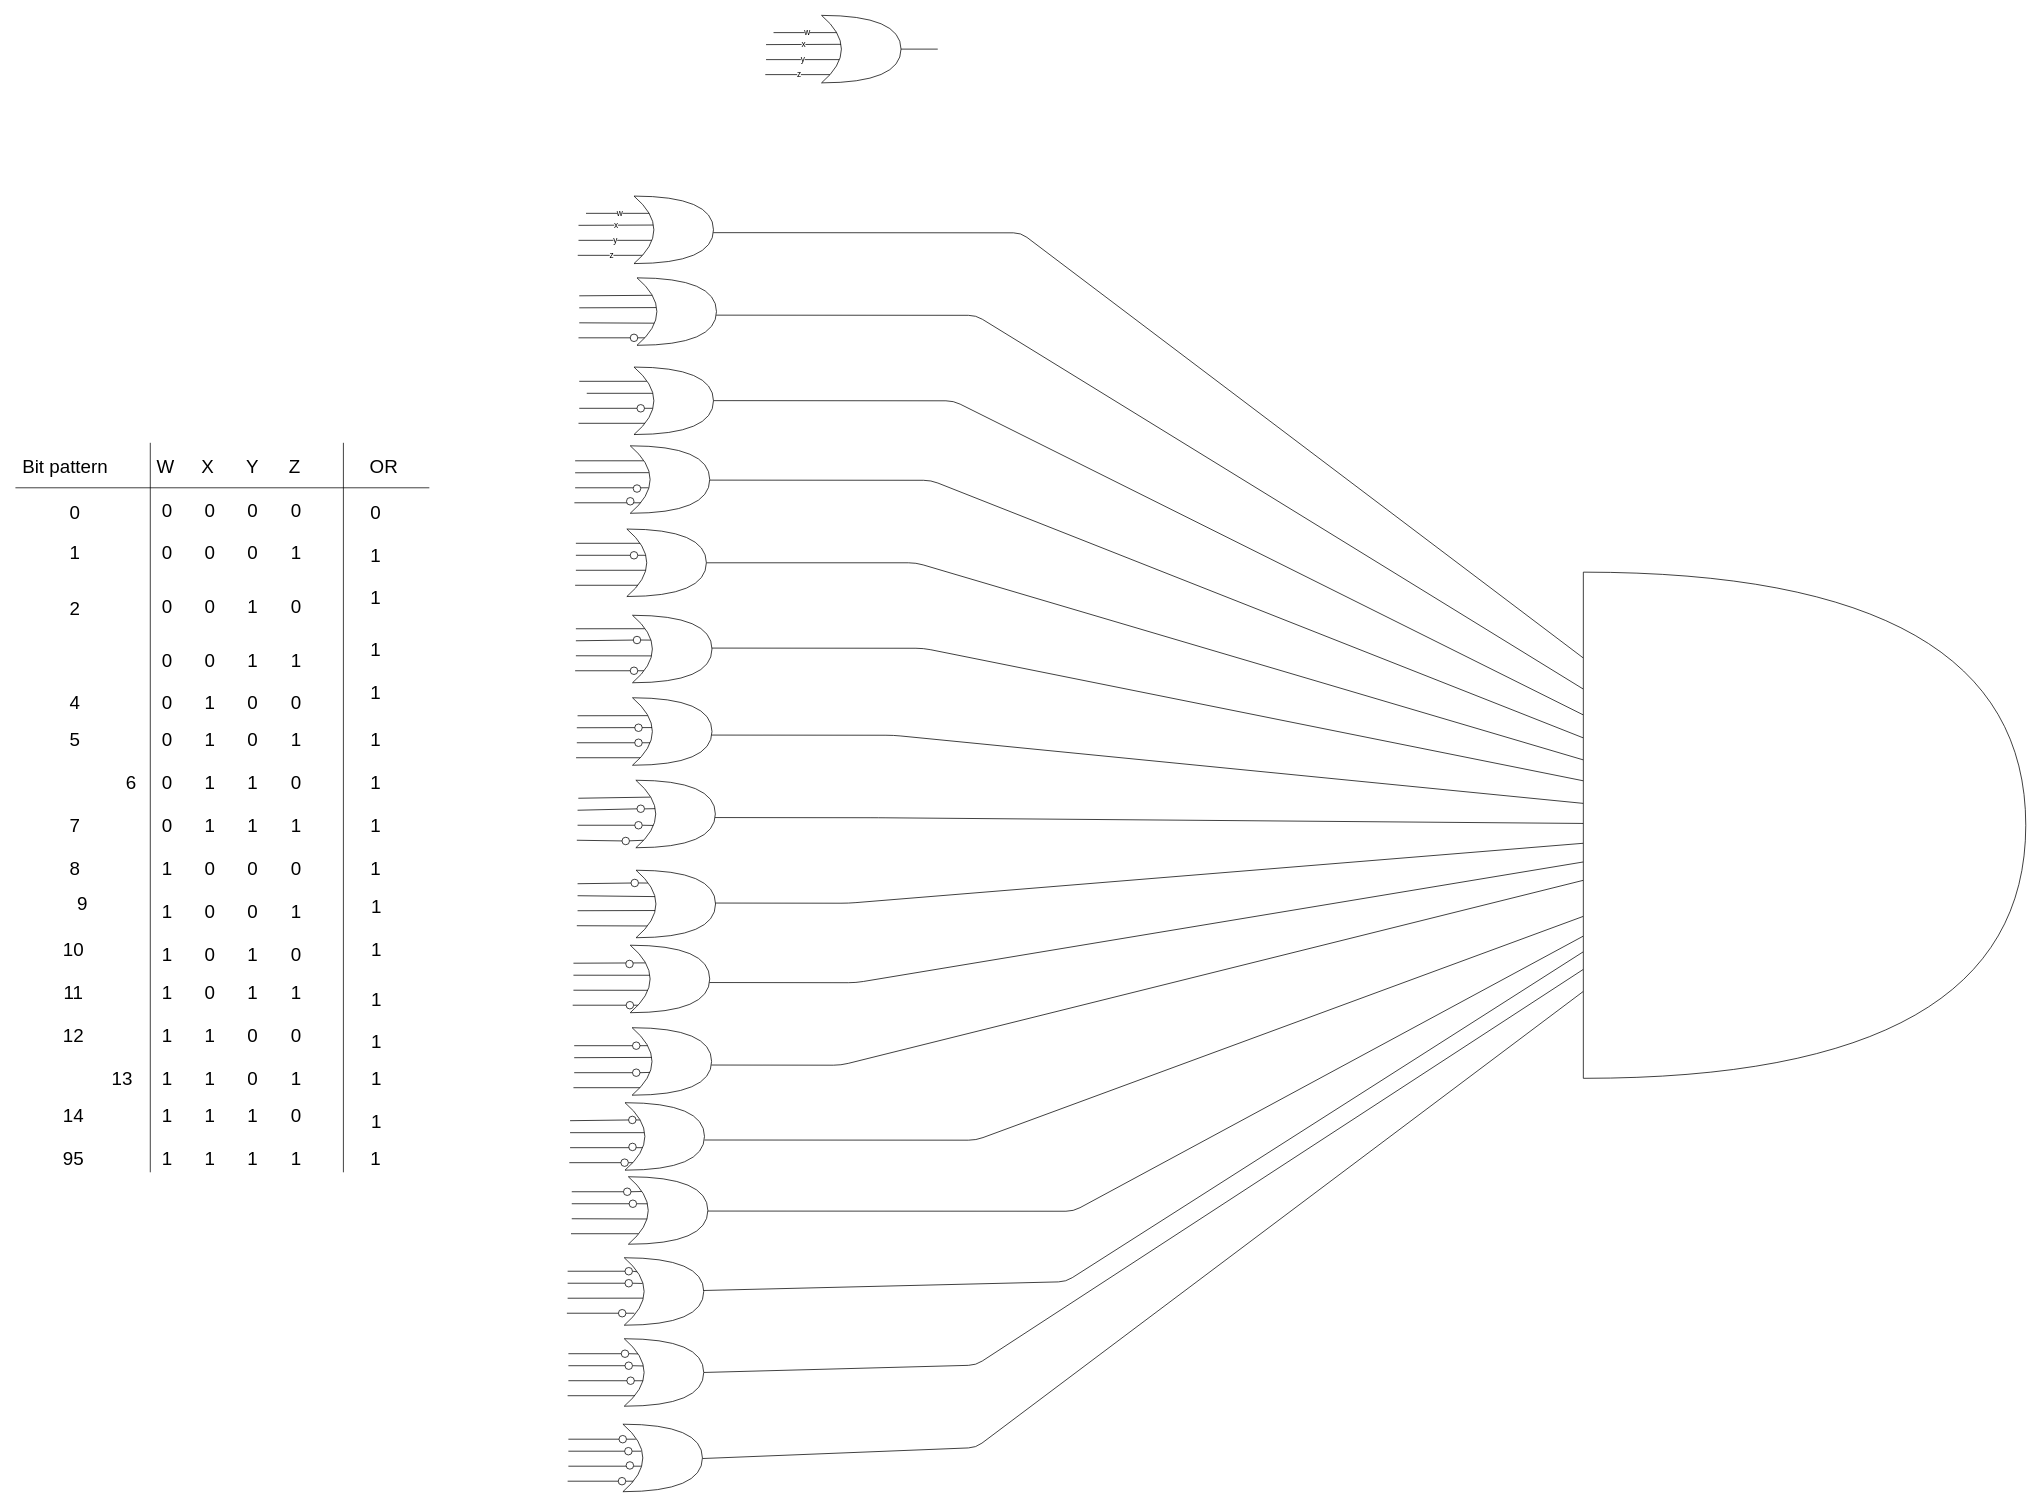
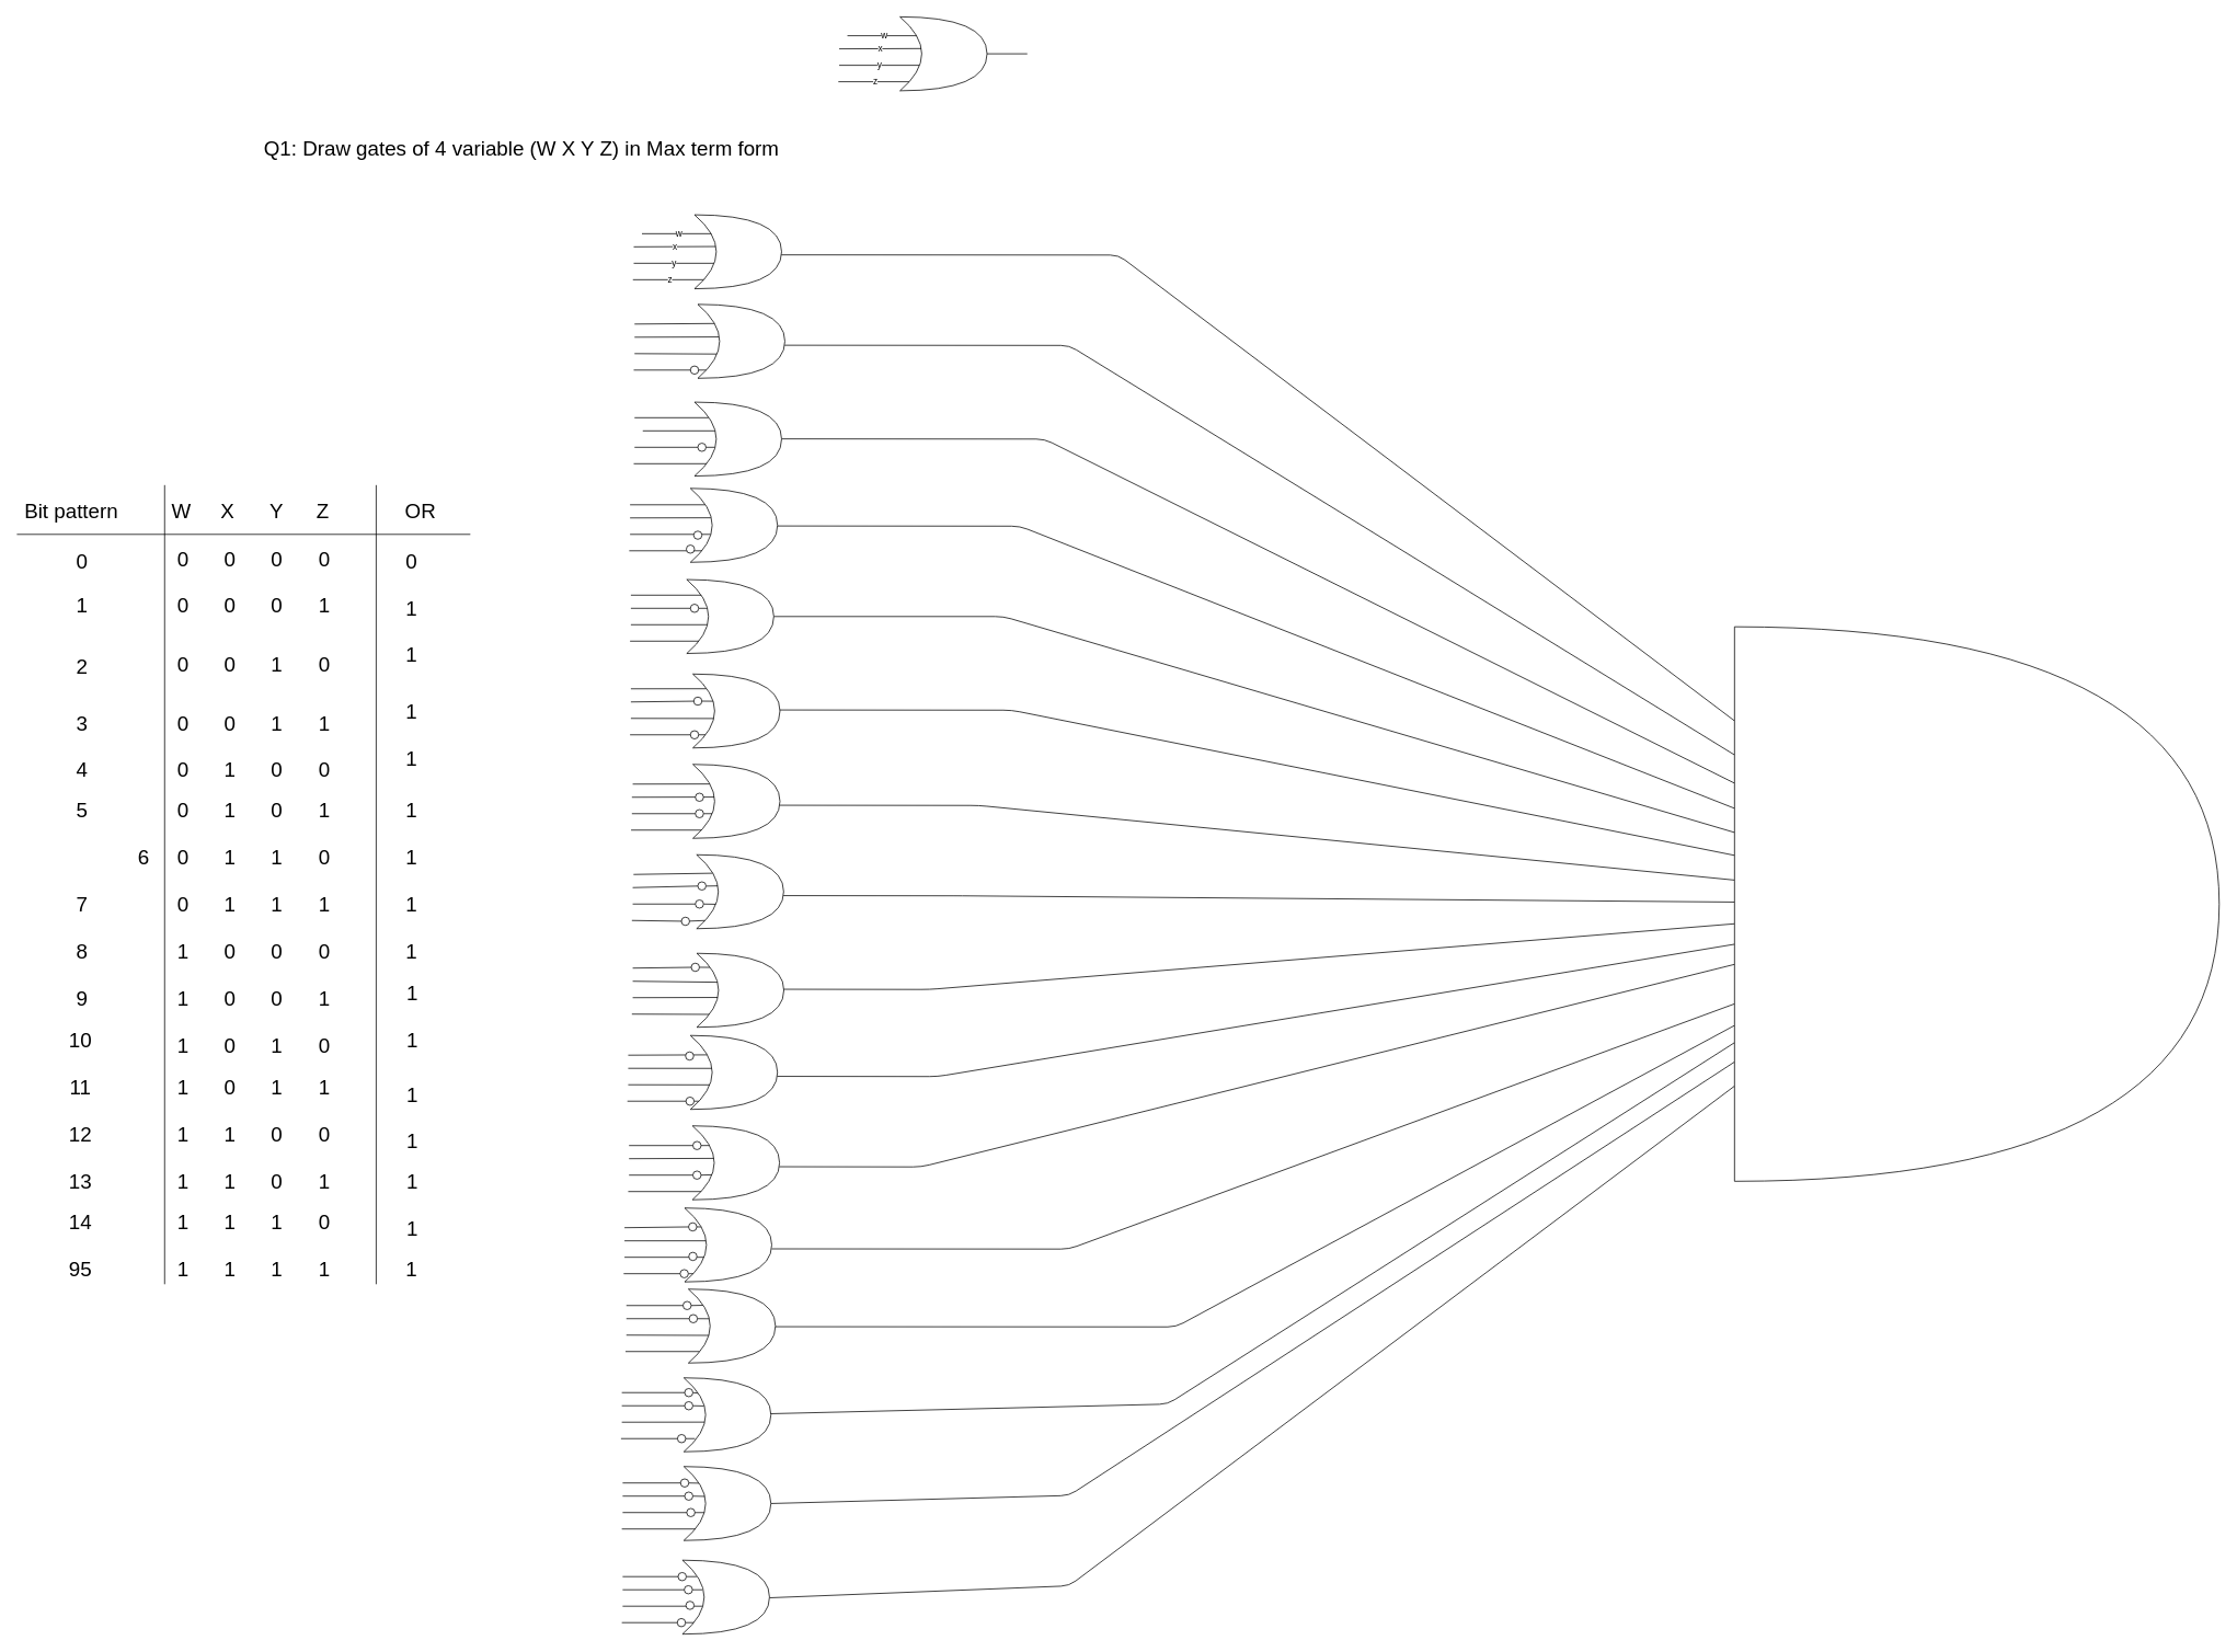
+ <mxCell id="82" value="Q1: Draw gates of 4 variable (W X Y Z) in Max term form" style="text;html=1;align=center;verticalAlign=middle;resizable=0;points=[];autosize=1;fontSize=25;" parent="1" vertex="1"><mxGeometry x="313.66" y="160" width="640" height="40" as="geometry" /></mxCell>
+ <mxCell id="232" value="3" style="text;html=1;align=center;verticalAlign=middle;resizable=0;points=[];autosize=1;fontSize=25;" parent="155" vertex="1"><mxGeometry x="63.986" y="268.96" width="30" height="40" as="geometry" /></mxCell>
- <mxCell id="238" value="9" style="text;html=1;align=center;verticalAlign=middle;resizable=0;points=[];autosize=1;fontSize=25;" parent="155" vertex="1"><mxGeometry x="73.986" y="593.728" width="30" height="40" as="geometry" /></mxCell>
+ <mxCell id="238" value="9" style="text;html=1;align=center;verticalAlign=middle;resizable=0;points=[];autosize=1;fontSize=25;" parent="155" vertex="1"><mxGeometry x="63.986" y="603.728" width="30" height="40" as="geometry" /></mxCell>
- <mxCell id="242" value="13" style="text;html=1;align=center;verticalAlign=middle;resizable=0;points=[];autosize=1;fontSize=25;" parent="155" vertex="1"><mxGeometry x="121.833" y="826.908" width="40" height="40" as="geometry" /></mxCell>
+ <mxCell id="242" value="13" style="text;html=1;align=center;verticalAlign=middle;resizable=0;points=[];autosize=1;fontSize=25;" parent="155" vertex="1"><mxGeometry x="56.833" y="826.908" width="40" height="40" as="geometry" /></mxCell>
